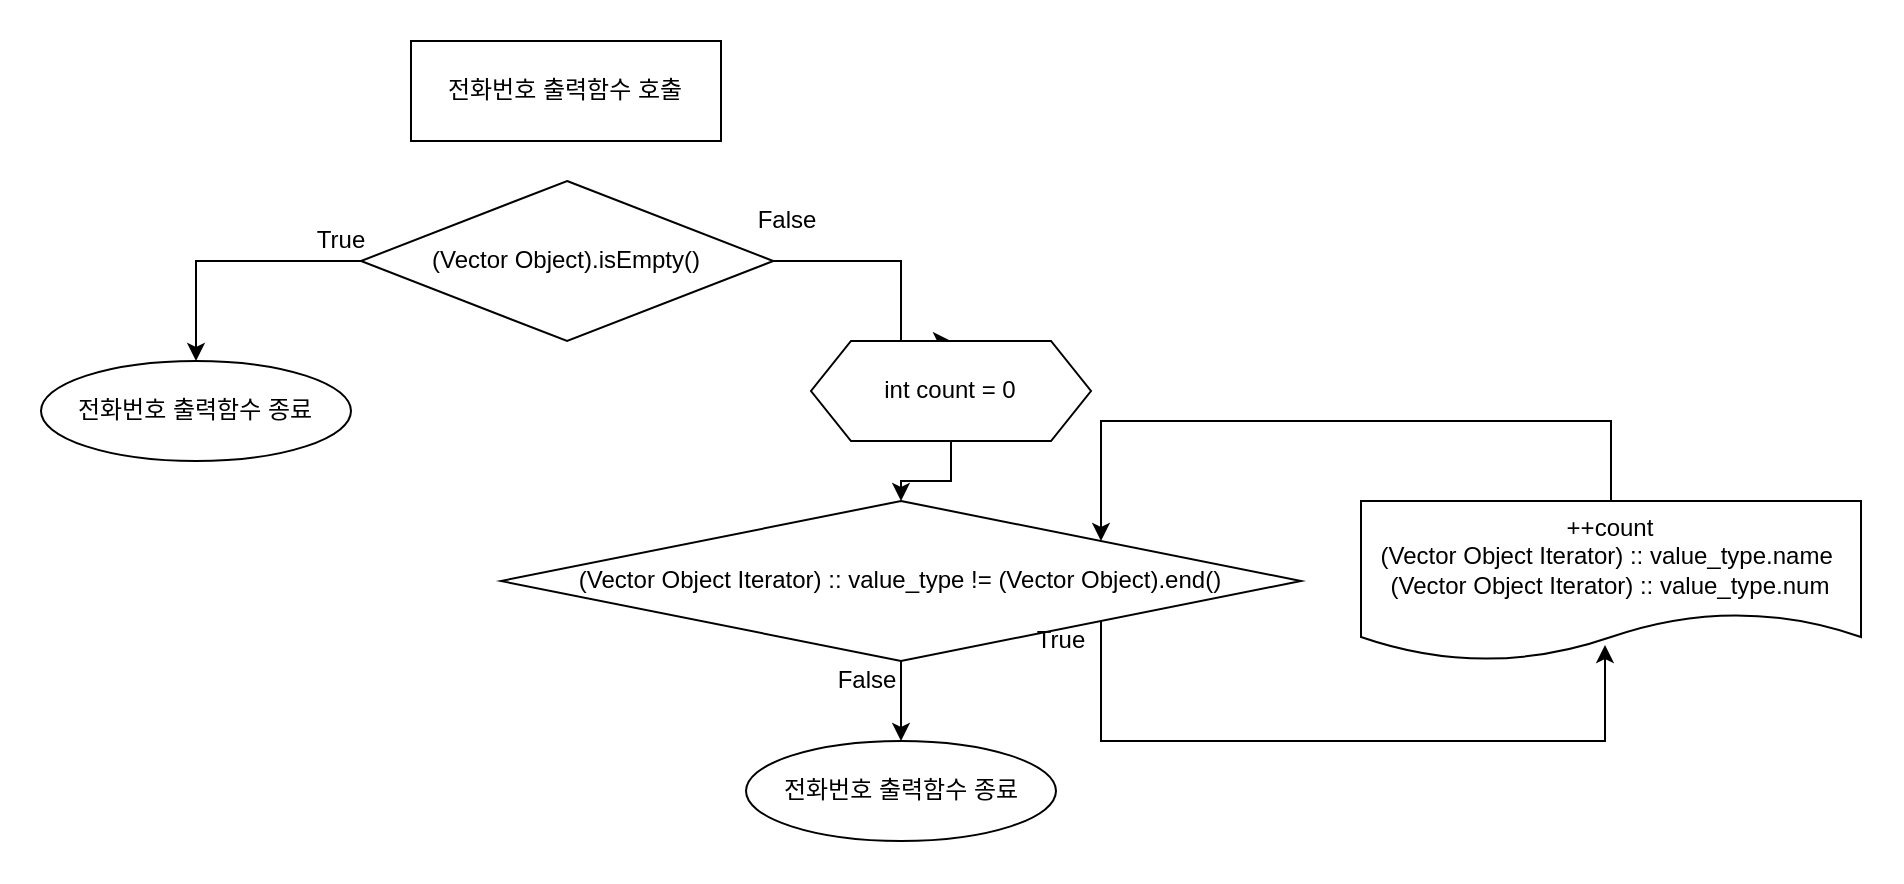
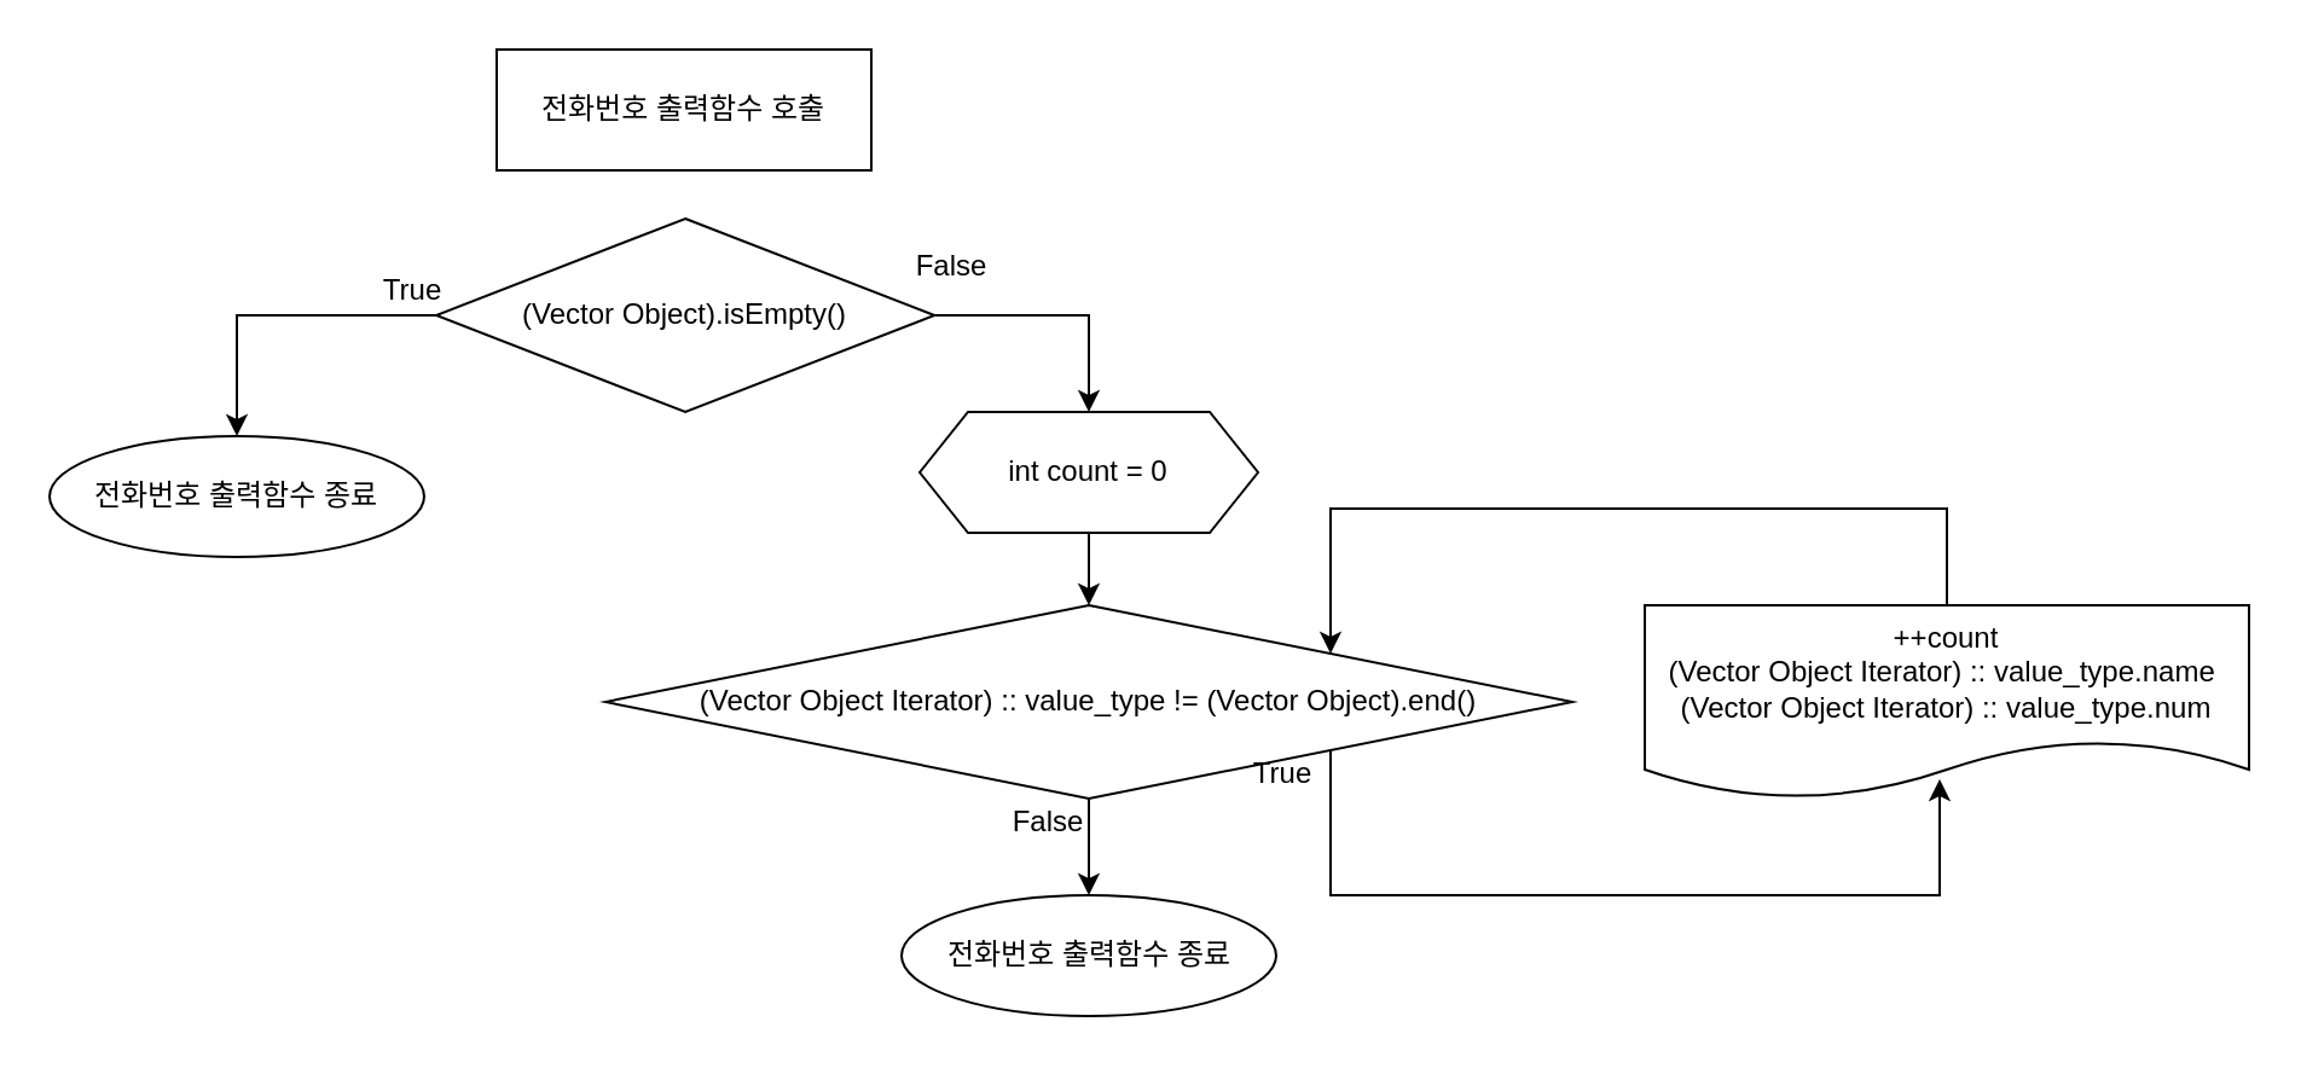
- <mxCell id="16" value="int count = 0" style="shape=hexagon;perimeter=hexagonPerimeter2;whiteSpace=wrap;html=1;fixedSize=1;" vertex="1" parent="1"><mxGeometry x="405" y="170" width="140" height="50" as="geometry" /></mxCell>
+ <mxCell id="16" value="int count = 0" style="shape=hexagon;perimeter=hexagonPerimeter2;whiteSpace=wrap;html=1;fixedSize=1;" vertex="1" parent="1"><mxGeometry x="380" y="170" width="140" height="50" as="geometry" /></mxCell>
